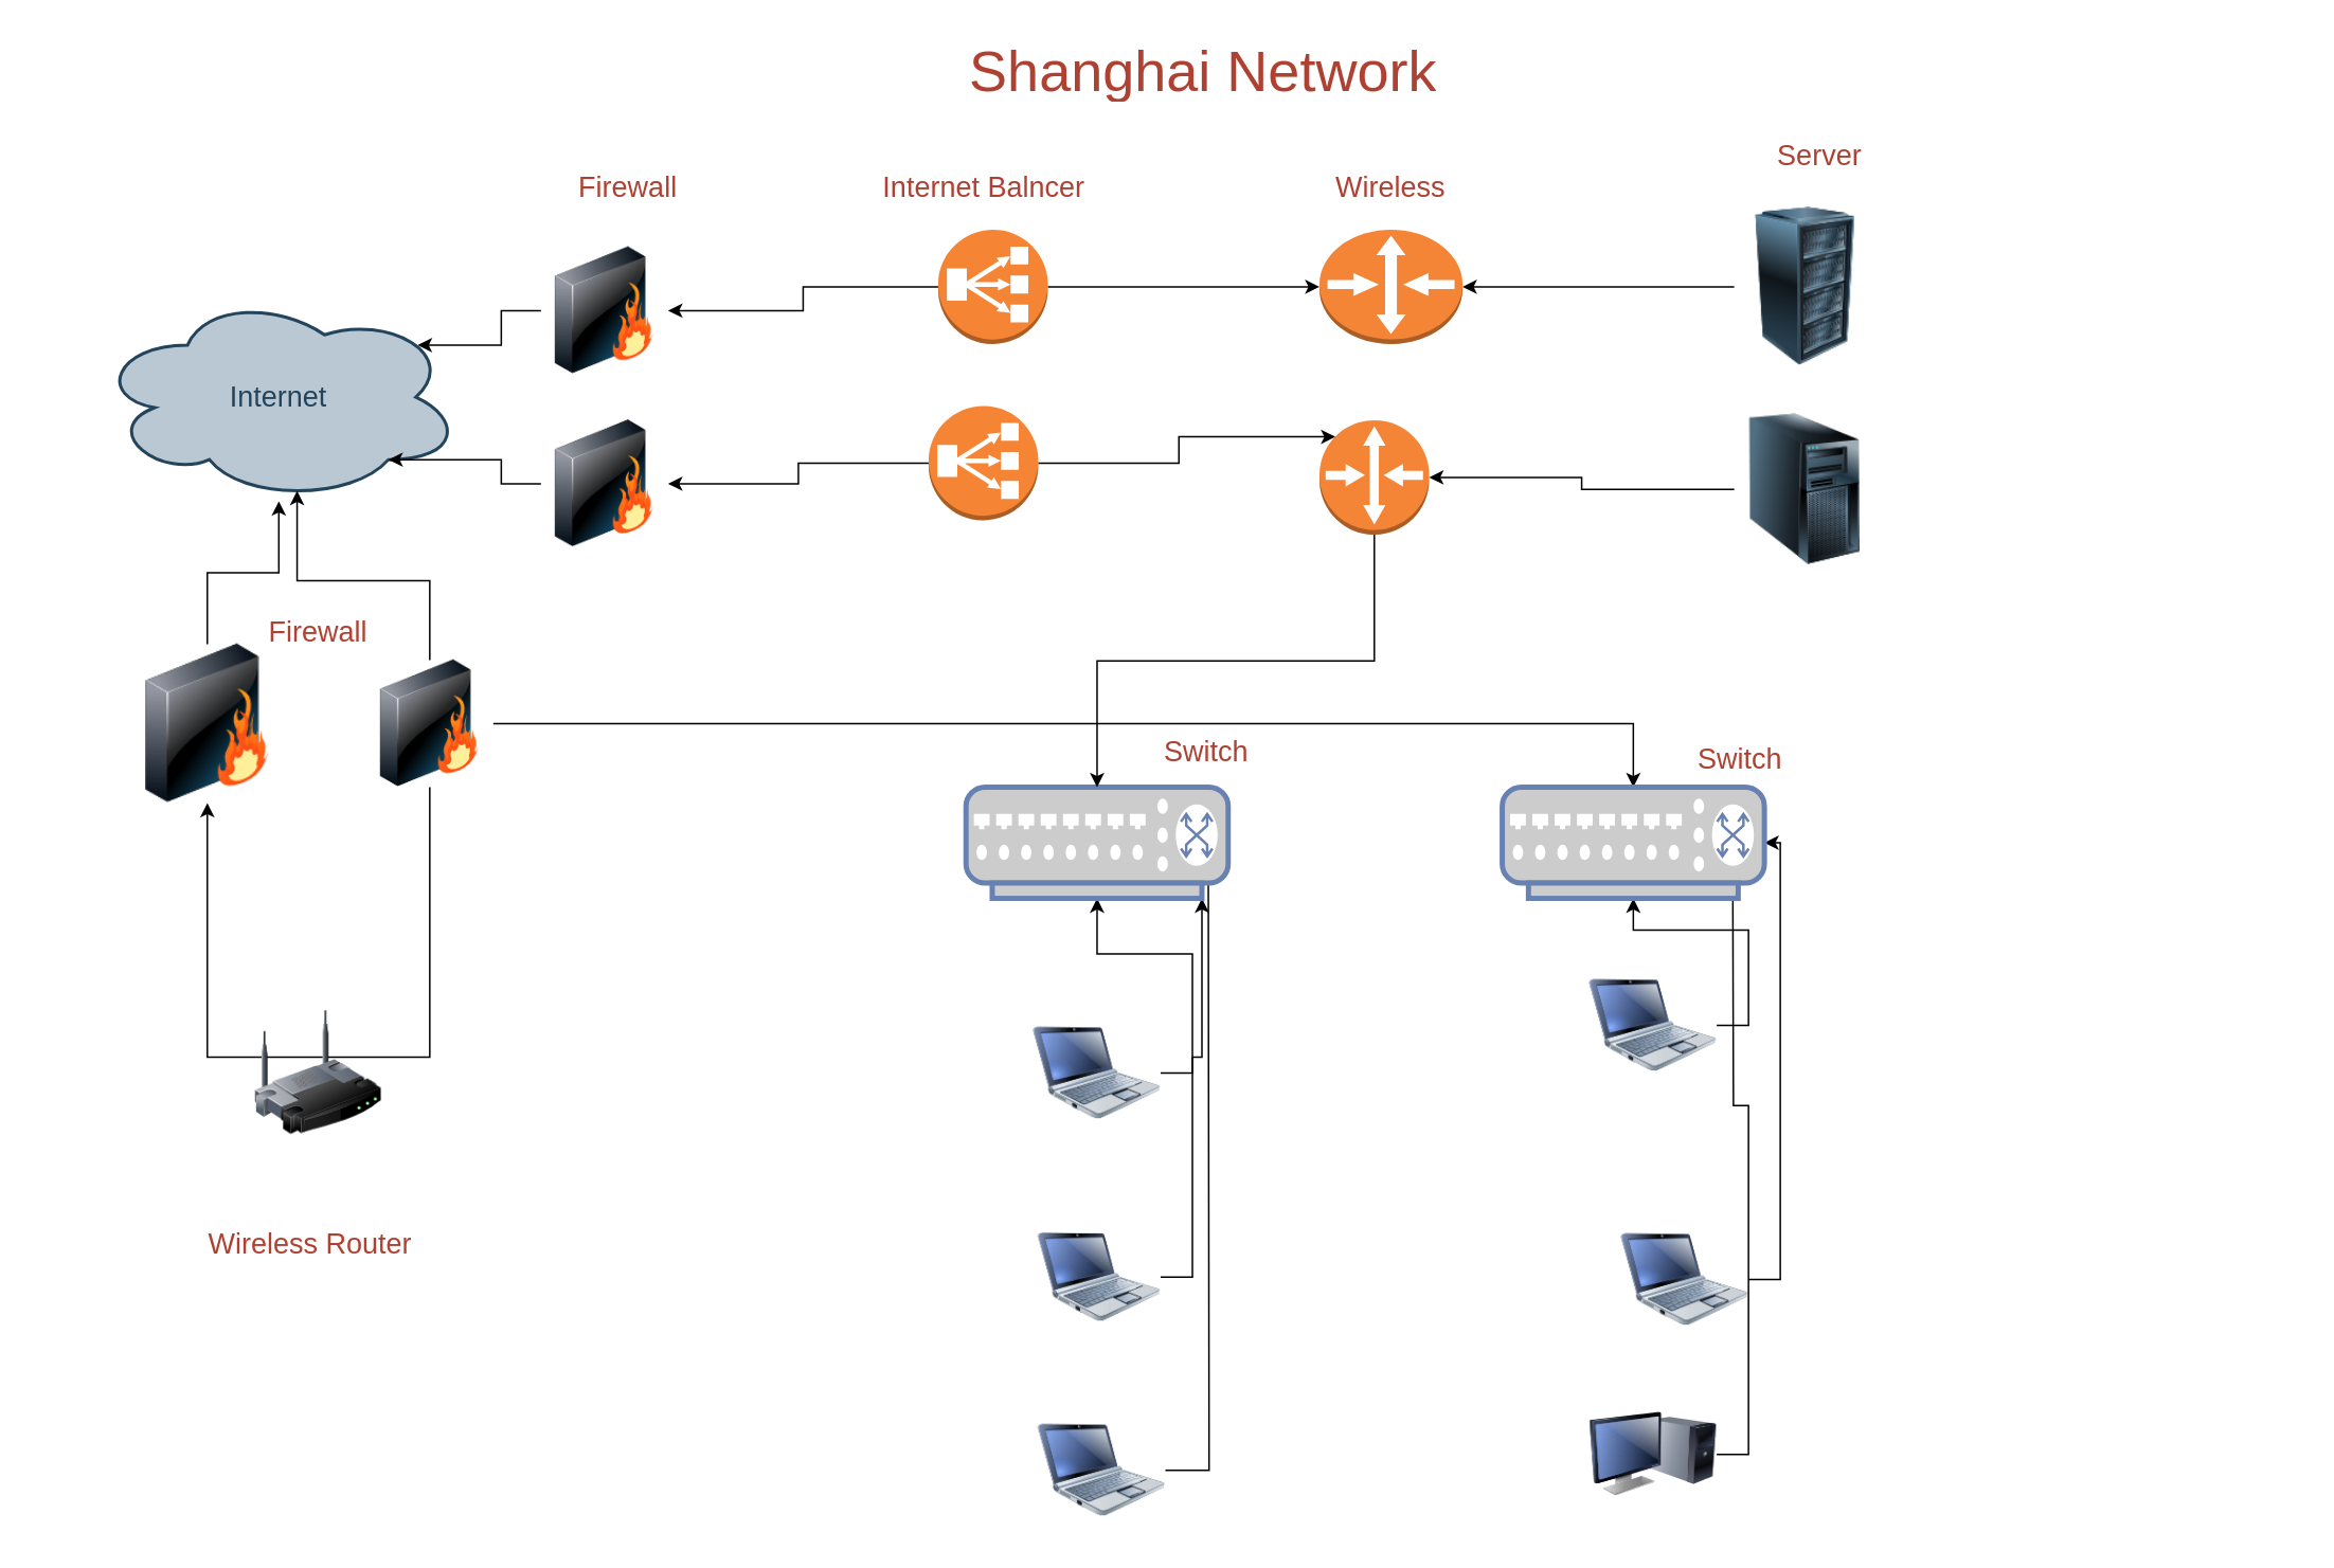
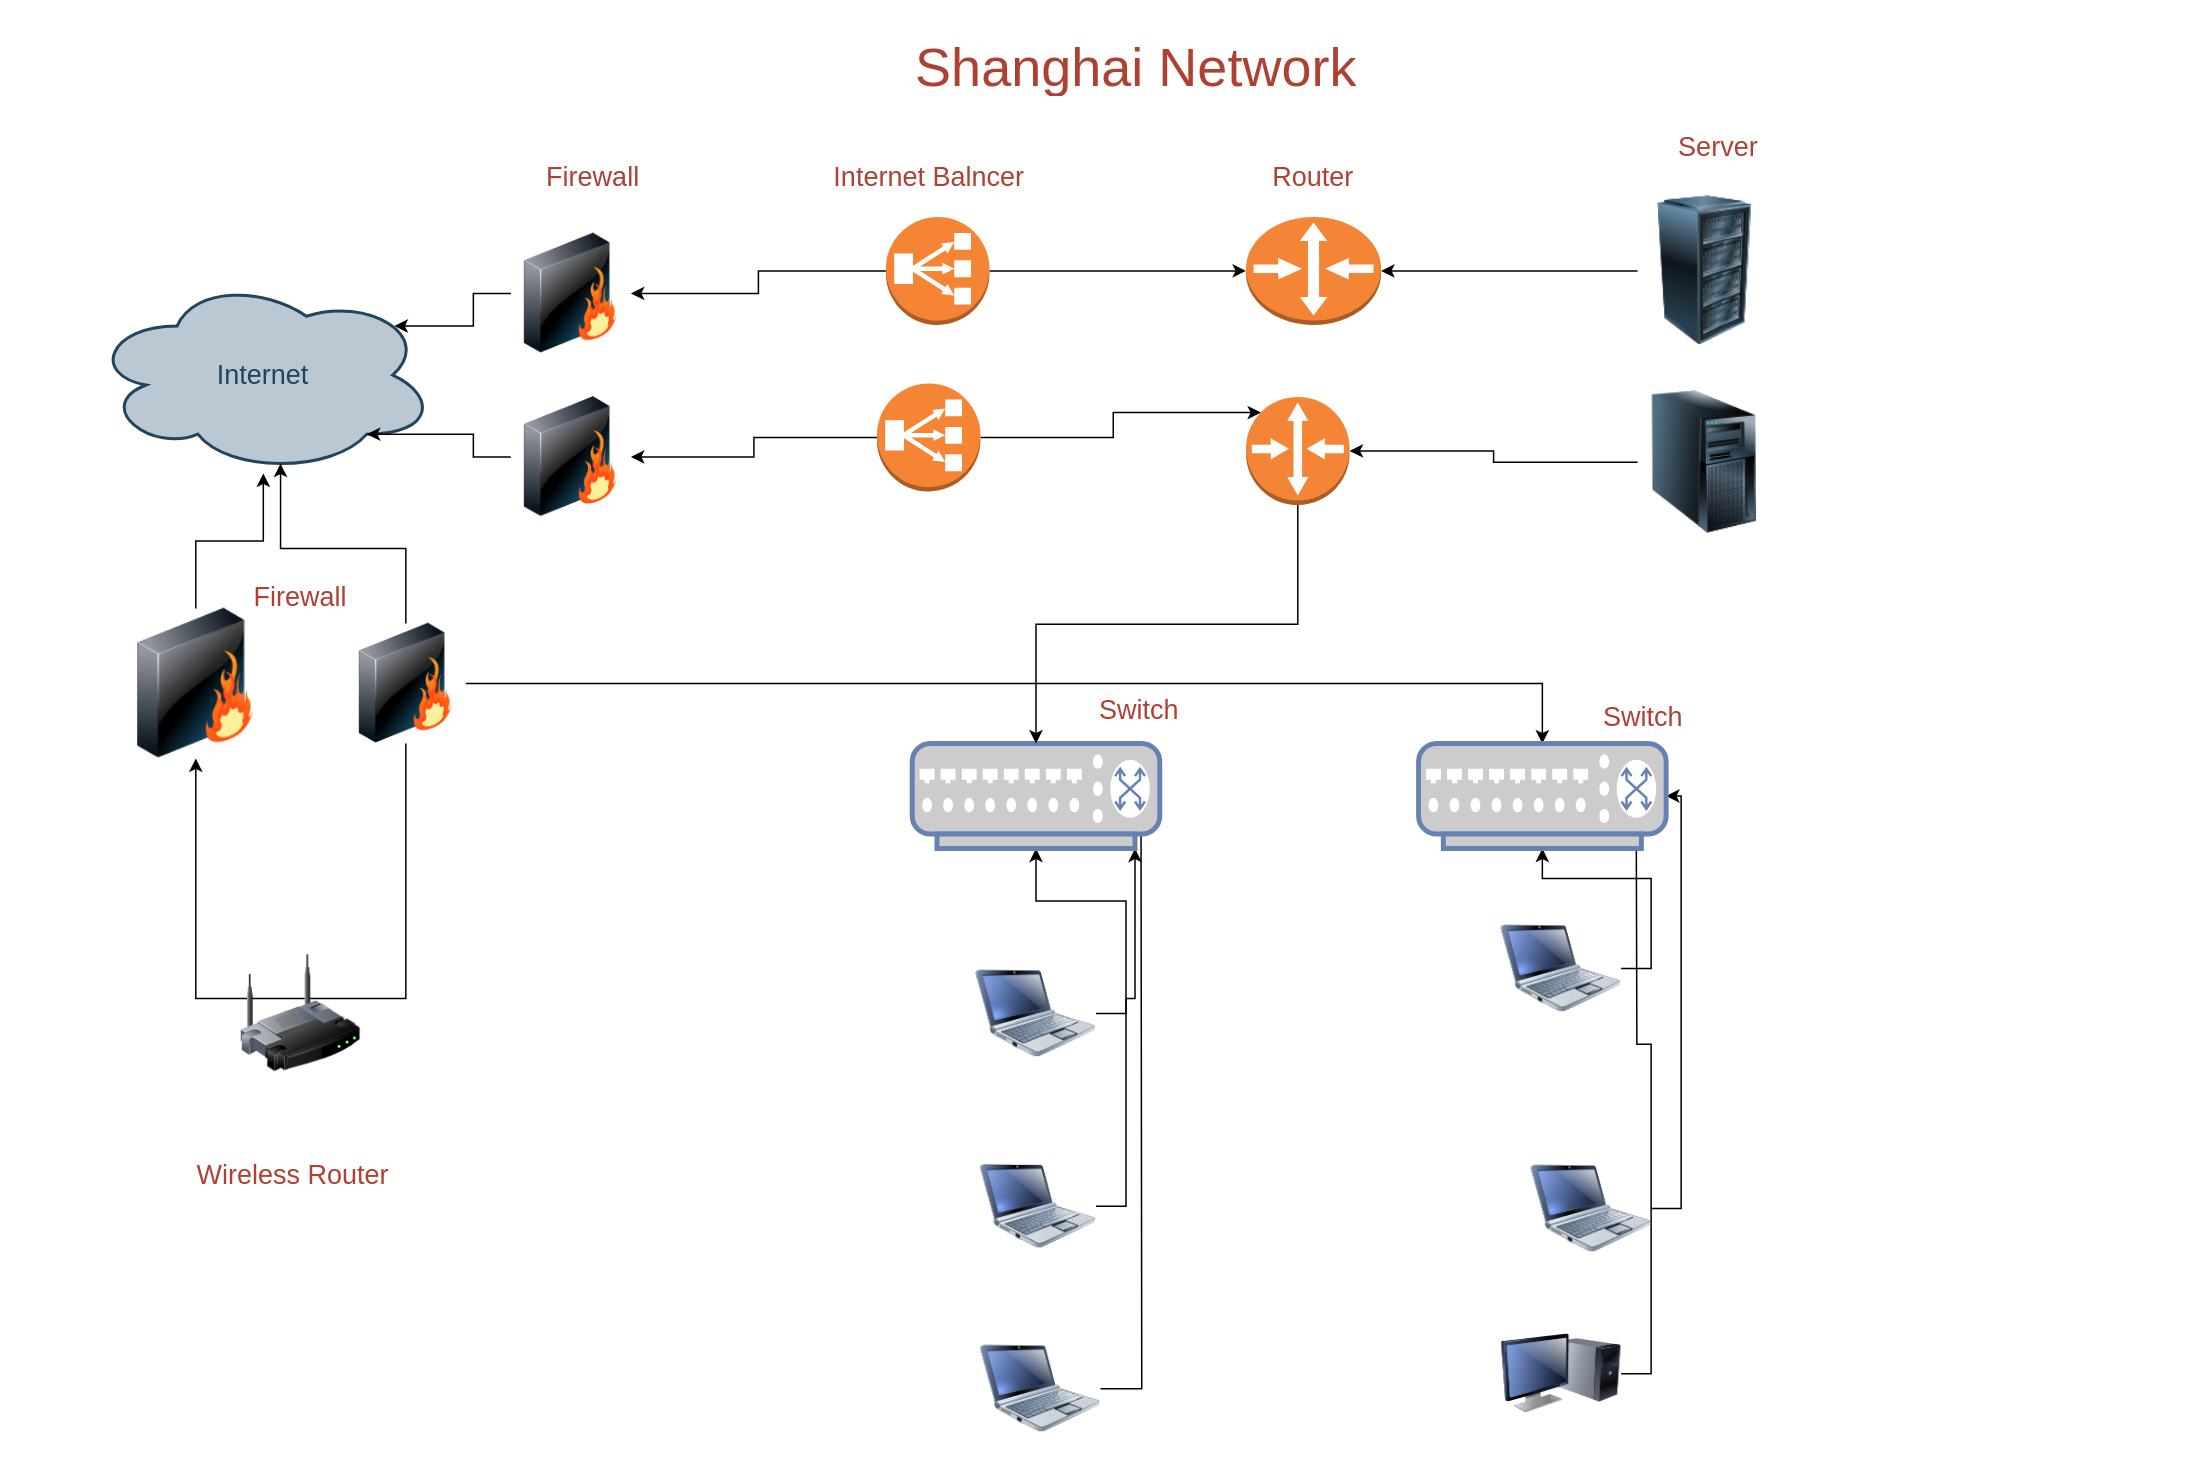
- <mxCell id="45" value="Wireless" style="text;html=1;strokeColor=none;fillColor=none;align=center;verticalAlign=middle;whiteSpace=wrap;overflow=hidden;shadow=0;fontSize=18;fontColor=#AE4132;fontStyle=0" vertex="1" parent="1"><mxGeometry x="700" y="95" width="350" height="45" as="geometry" /></mxCell>
+ <mxCell id="45" value="Router" style="text;html=1;strokeColor=none;fillColor=none;align=center;verticalAlign=middle;whiteSpace=wrap;overflow=hidden;shadow=0;fontSize=18;fontColor=#AE4132;fontStyle=0" vertex="1" parent="1"><mxGeometry x="700" y="95" width="350" height="45" as="geometry" /></mxCell>
